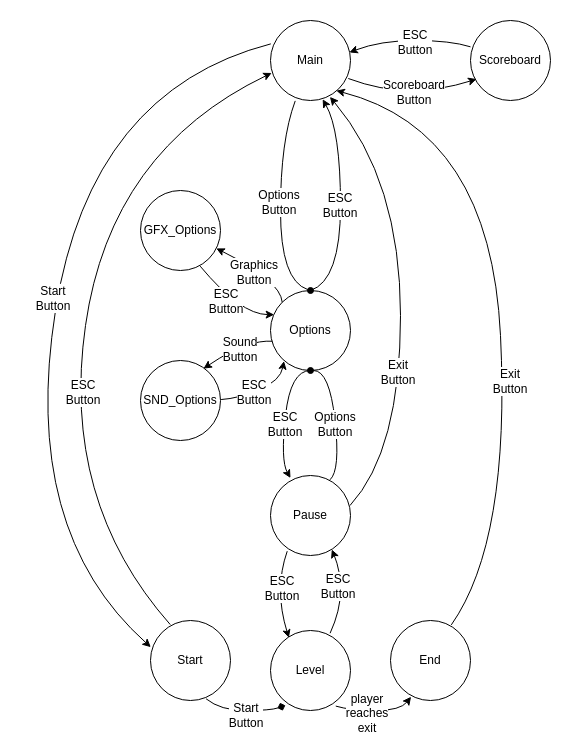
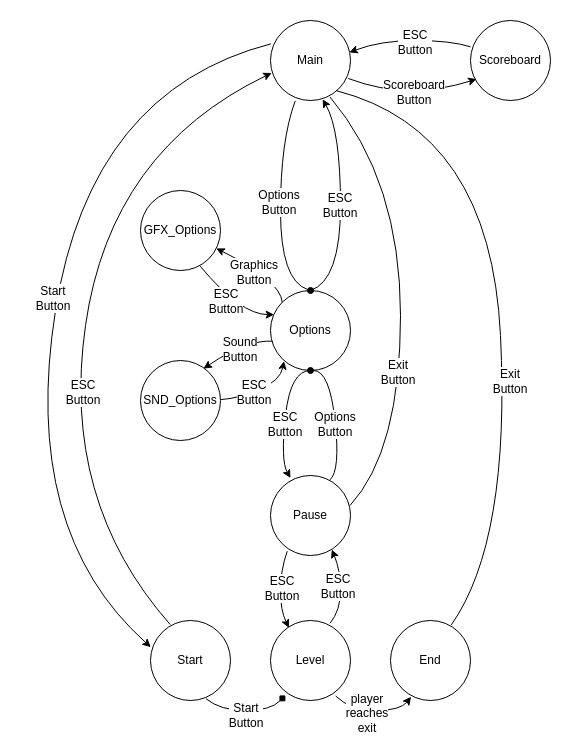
- <mxCell id="26" value="" style="curved=1;endArrow=classic;html=1;rounded=0;exitX=0.76;exitY=0.055;exitDx=0;exitDy=0;exitPerimeter=0;entryX=0.823;entryY=0.877;entryDx=0;entryDy=0;entryPerimeter=0;" edge="1" parent="1" source="9" target="2"><mxGeometry width="50" height="50" relative="1" as="geometry"><mxPoint x="470" y="380" as="sourcePoint" /><mxPoint x="520" y="330" as="targetPoint" /><Array as="points"><mxPoint x="510" y="540" /><mxPoint x="490" y="130" /></Array></mxGeometry></mxCell>
+ <mxCell id="26" value="" style="curved=1;endArrow=none;html=1;rounded=0;exitX=0.76;exitY=0.055;exitDx=0;exitDy=0;exitPerimeter=0;entryX=0.823;entryY=0.877;entryDx=0;entryDy=0;entryPerimeter=0;" edge="1" parent="1" source="9" target="2"><mxGeometry width="50" height="50" relative="1" as="geometry"><mxPoint x="470" y="380" as="sourcePoint" /><mxPoint x="520" y="330" as="targetPoint" /><Array as="points"><mxPoint x="510" y="540" /><mxPoint x="490" y="130" /></Array></mxGeometry></mxCell>
- <mxCell id="19" value="" style="curved=1;endArrow=classic;html=1;rounded=0;exitX=0.994;exitY=0.375;exitDx=0;exitDy=0;exitPerimeter=0;entryX=0.743;entryY=0.955;entryDx=0;entryDy=0;entryPerimeter=0;" edge="1" parent="1" source="3" target="2"><mxGeometry width="50" height="50" relative="1" as="geometry"><mxPoint x="310" y="410" as="sourcePoint" /><mxPoint x="360" y="360" as="targetPoint" /><Array as="points"><mxPoint x="400" y="450" /><mxPoint x="400" y="180" /></Array></mxGeometry></mxCell>
+ <mxCell id="19" value="" style="curved=1;endArrow=none;html=1;rounded=0;exitX=0.994;exitY=0.375;exitDx=0;exitDy=0;exitPerimeter=0;entryX=0.743;entryY=0.955;entryDx=0;entryDy=0;entryPerimeter=0;" edge="1" parent="1" source="3" target="2"><mxGeometry width="50" height="50" relative="1" as="geometry"><mxPoint x="310" y="410" as="sourcePoint" /><mxPoint x="360" y="360" as="targetPoint" /><Array as="points"><mxPoint x="400" y="450" /><mxPoint x="400" y="180" /></Array></mxGeometry></mxCell>
- <mxCell id="10" value="Level" style="ellipse;whiteSpace=wrap;html=1;aspect=fixed;" vertex="1" parent="1"><mxGeometry x="270" y="630" width="80" height="80" as="geometry" /></mxCell>
+ <mxCell id="10" value="Level" style="ellipse;whiteSpace=wrap;html=1;aspect=fixed;" vertex="1" parent="1"><mxGeometry x="270" y="620" width="80" height="80" as="geometry" /></mxCell>
